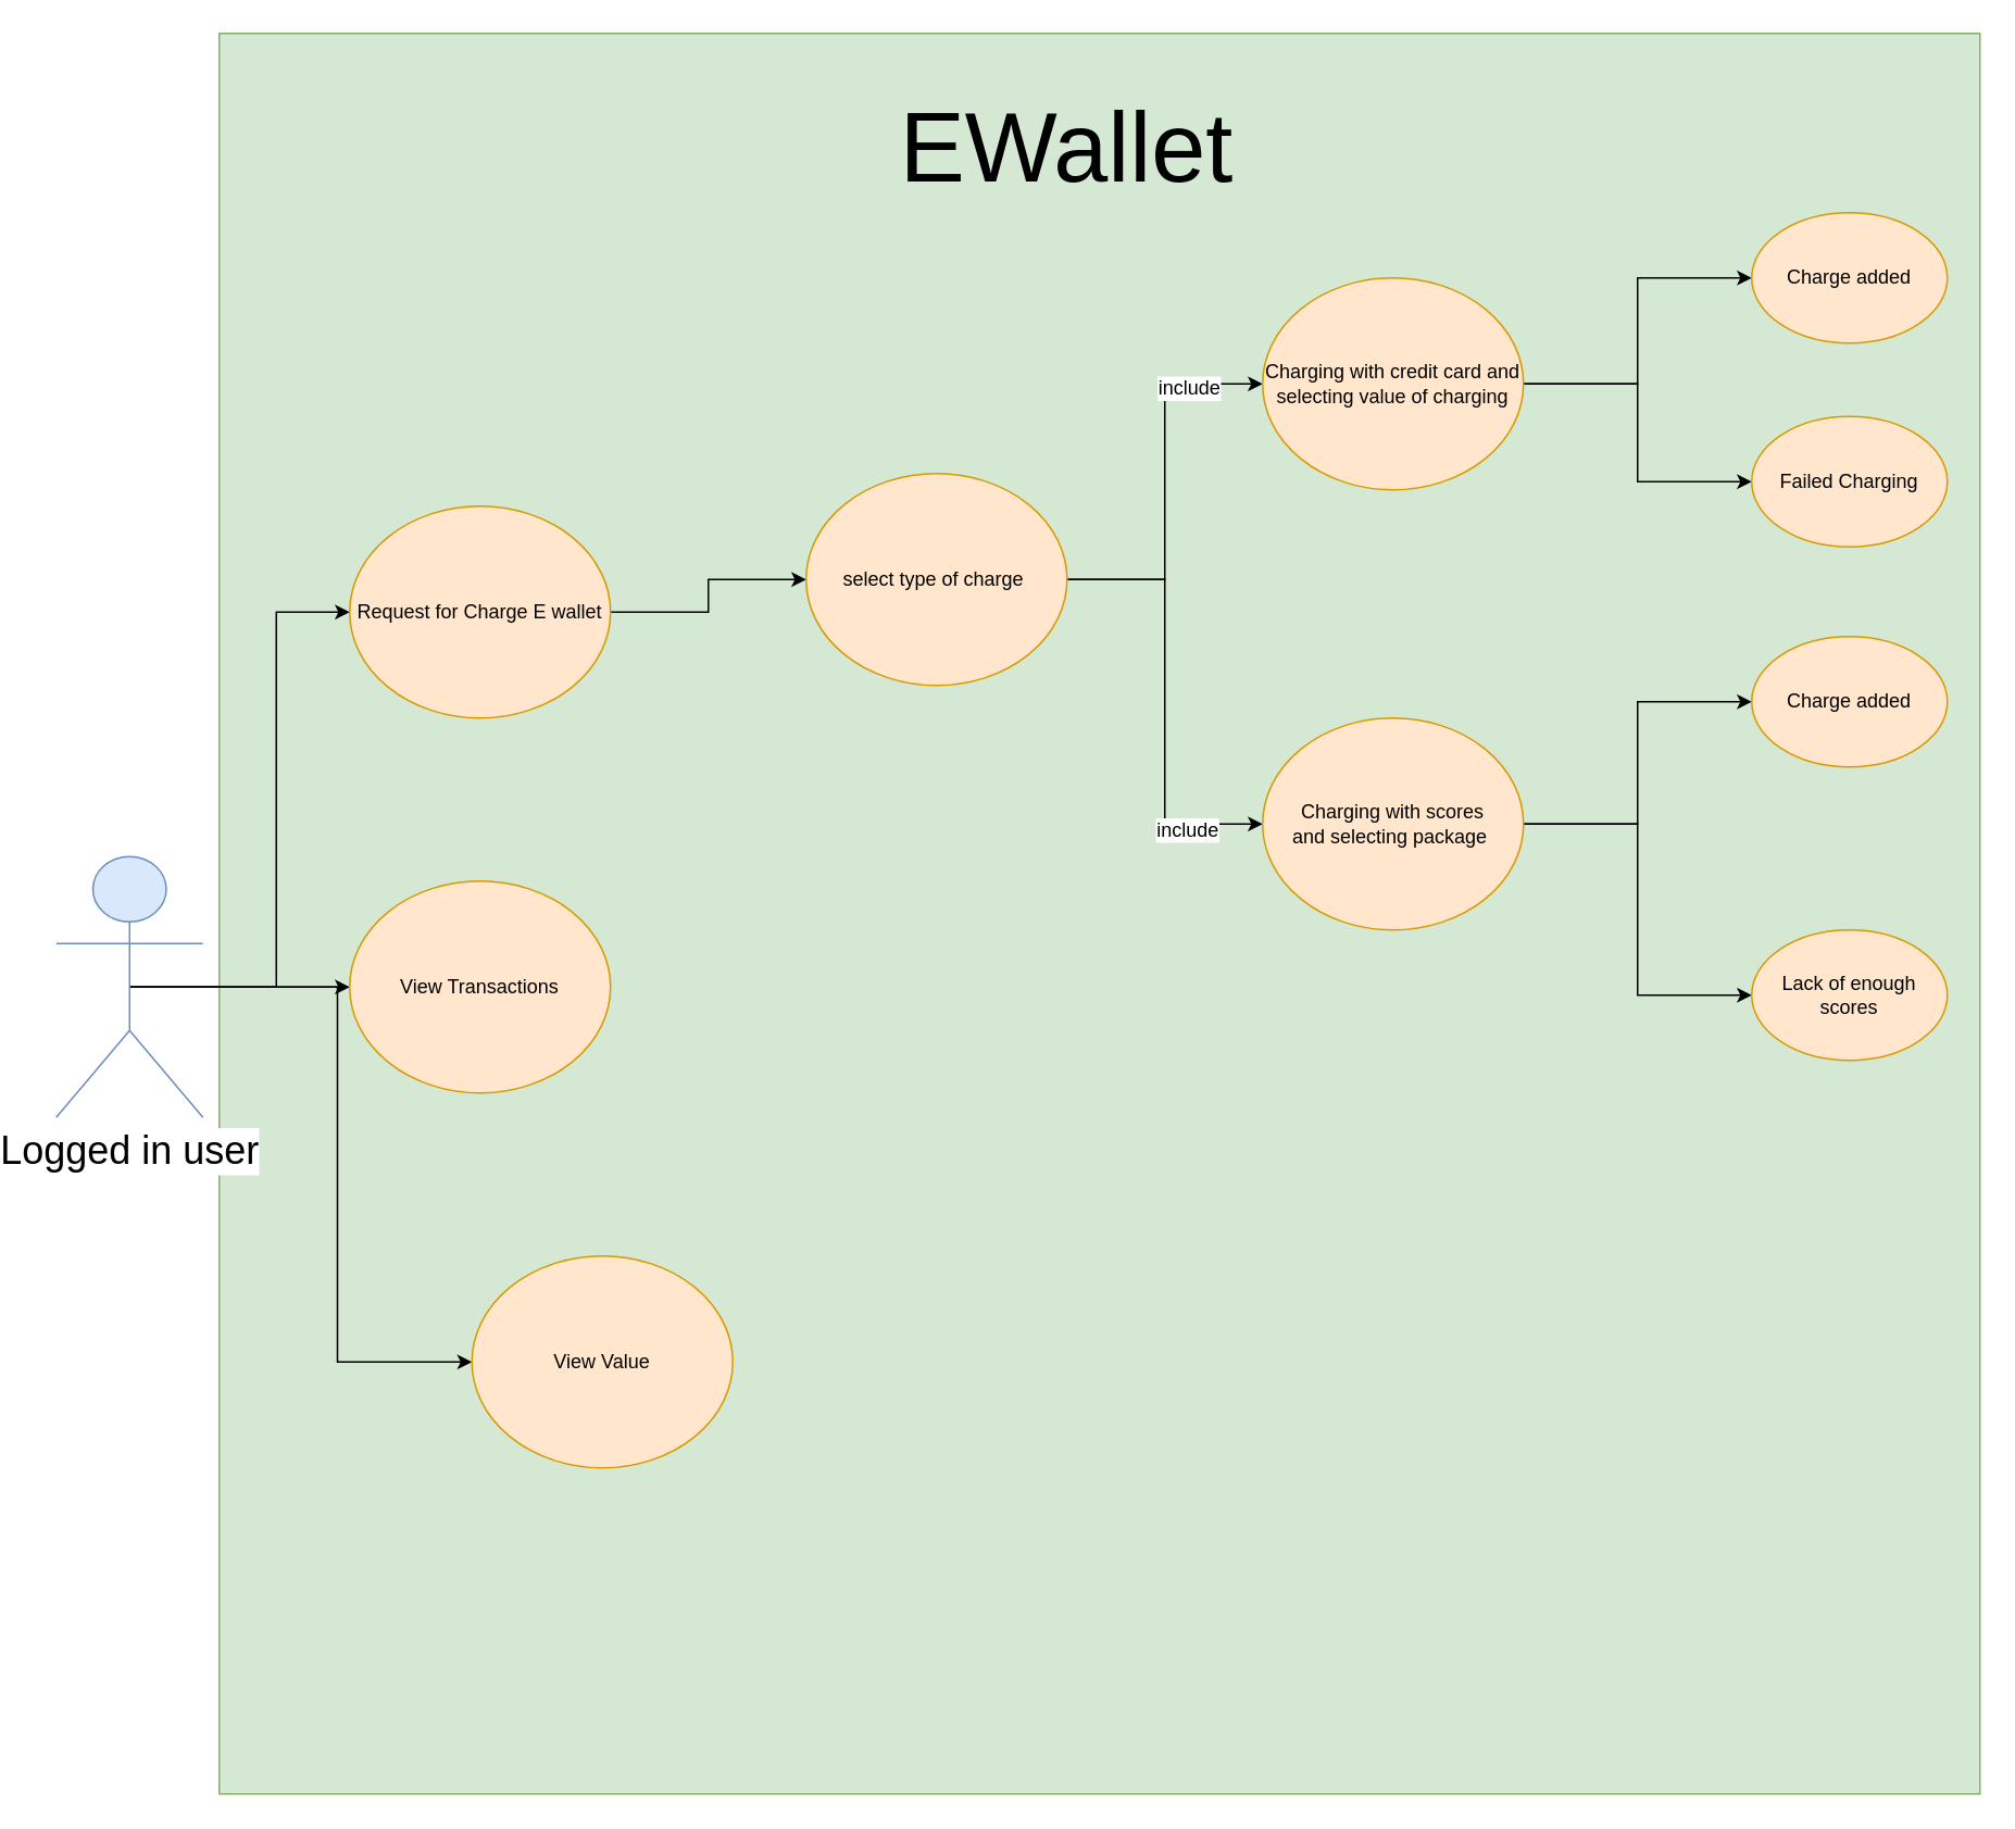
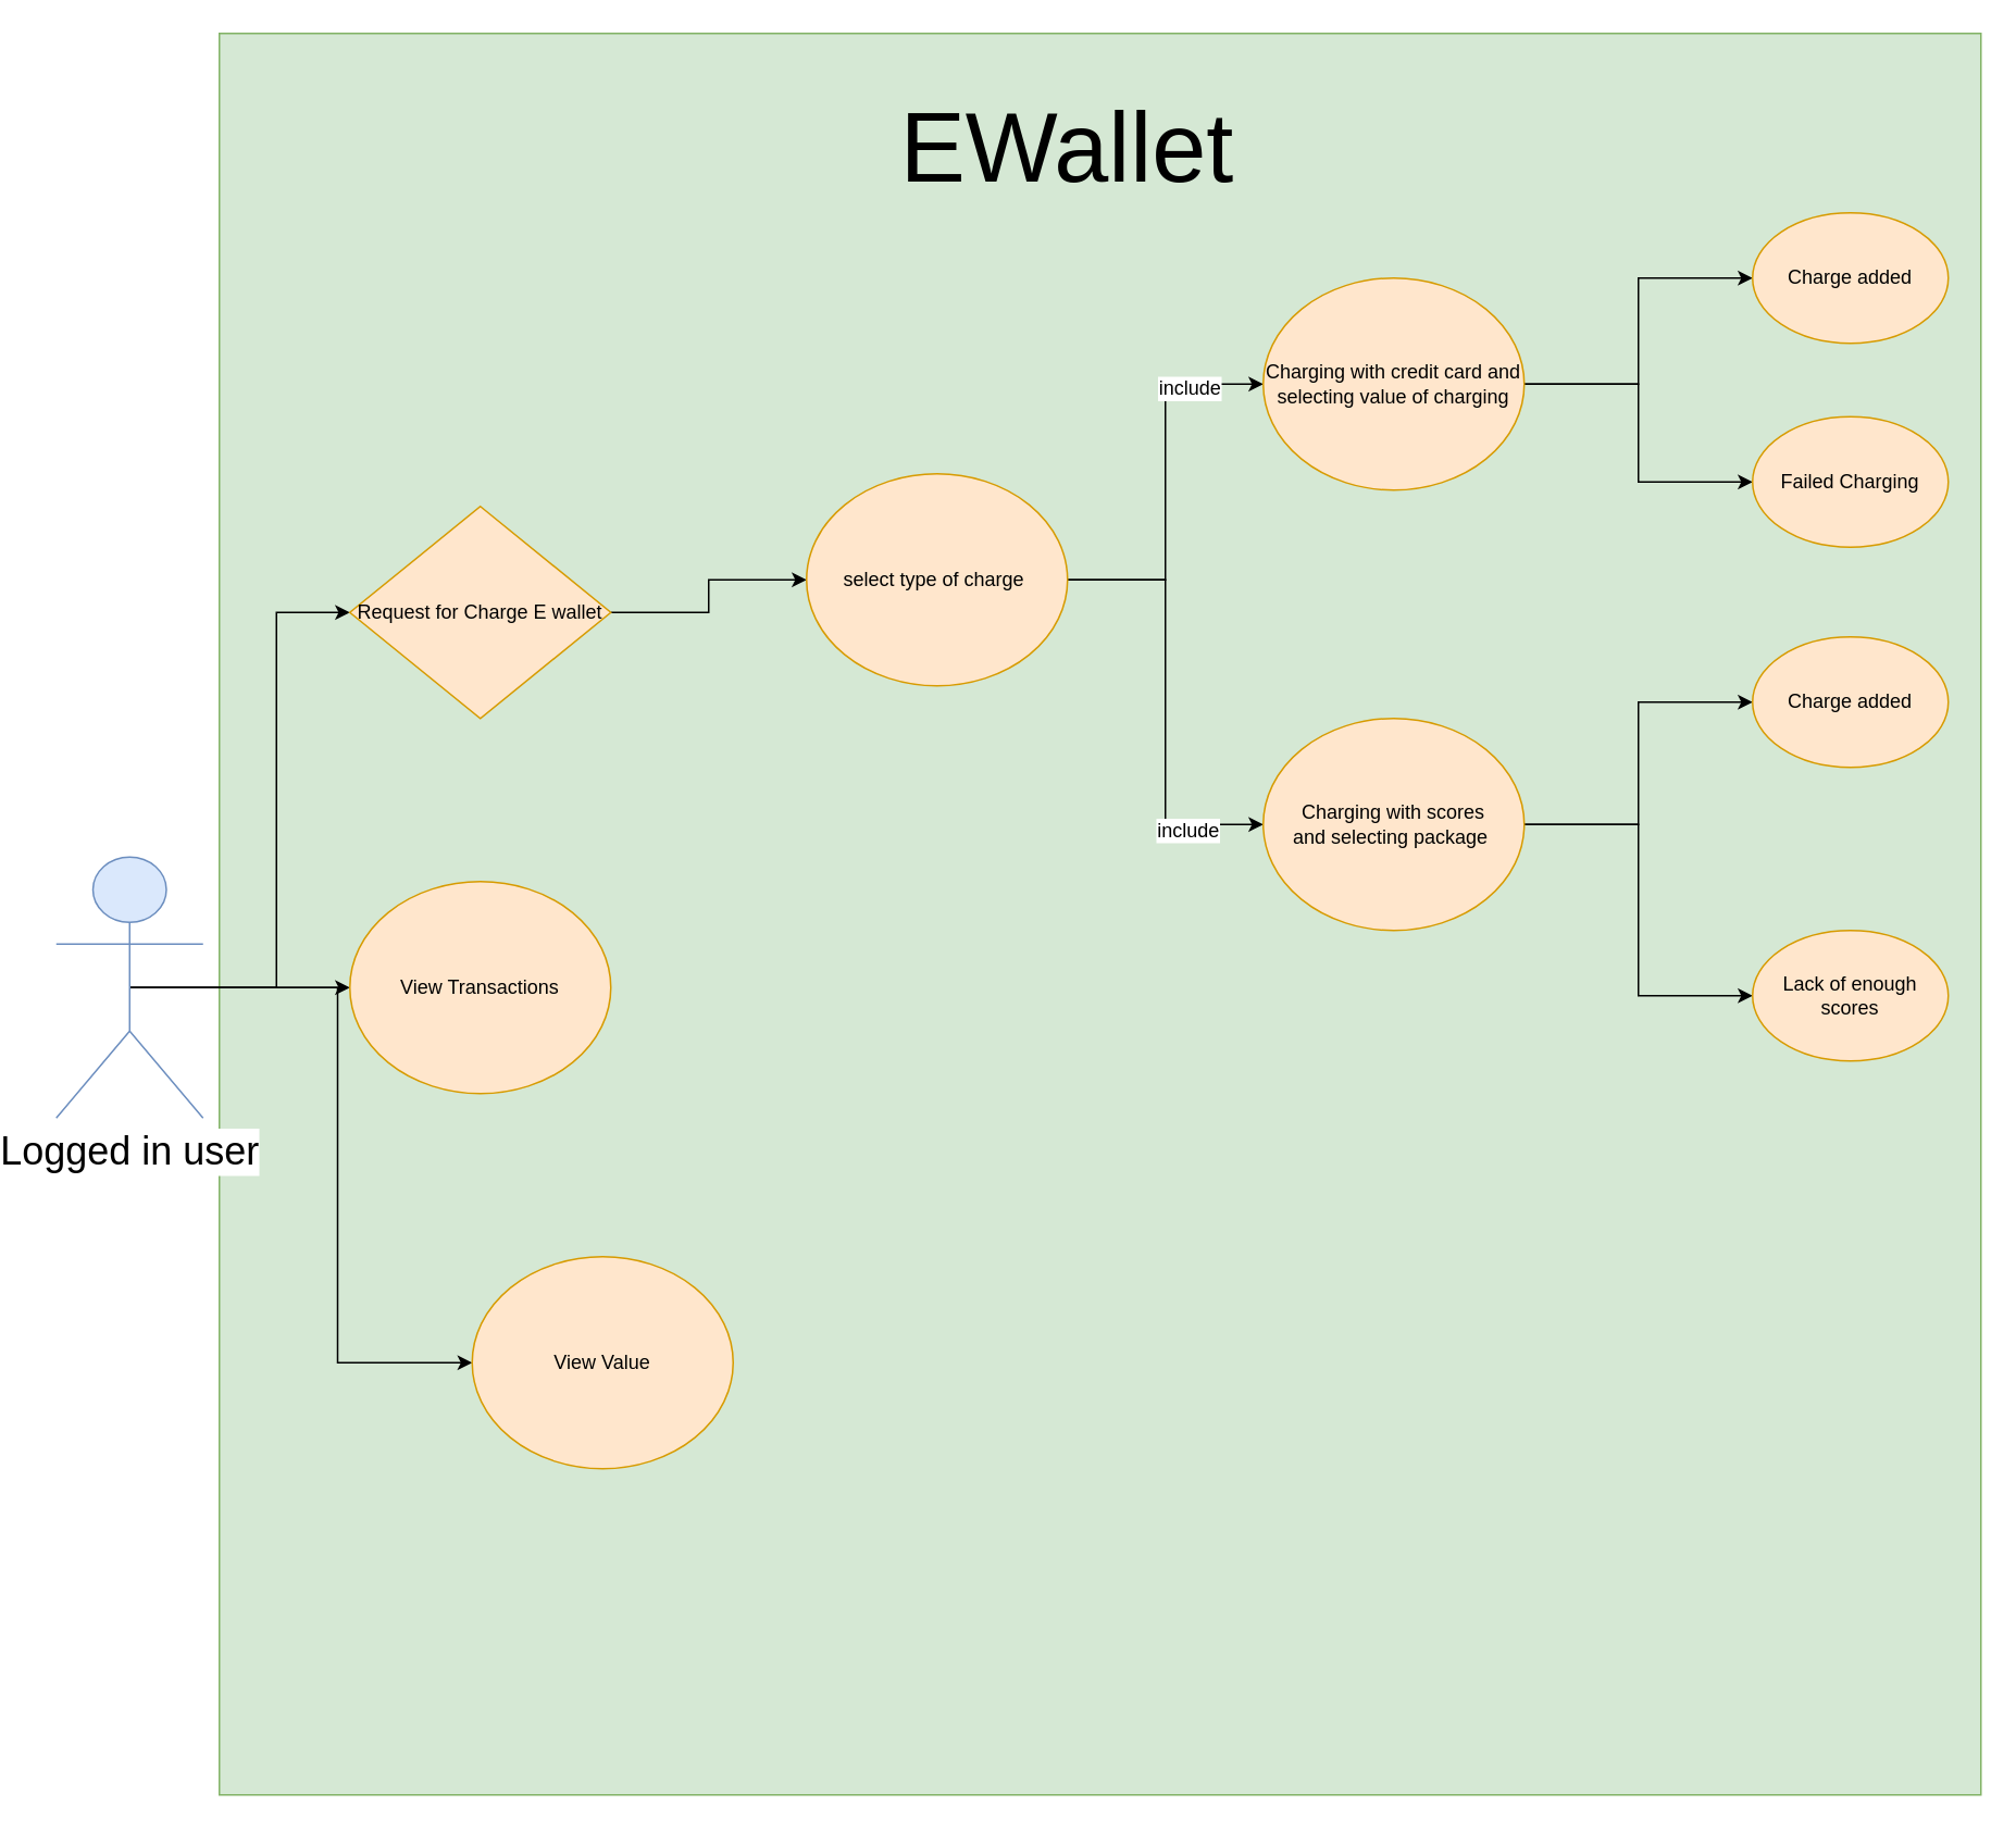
- <mxCell id="8" value="Request for Charge E wallet" style="ellipse;whiteSpace=wrap;html=1;fillColor=#ffe6cc;strokeColor=#d79b00;" parent="1" vertex="1"><mxGeometry x="200" y="310" width="160" height="130" as="geometry" /></mxCell>
+ <mxCell id="8" value="Request for Charge E wallet" style="rhombus;whiteSpace=wrap;html=1;fillColor=#ffe6cc;strokeColor=#d79b00;" parent="1" vertex="1"><mxGeometry x="200" y="310" width="160" height="130" as="geometry" /></mxCell>
